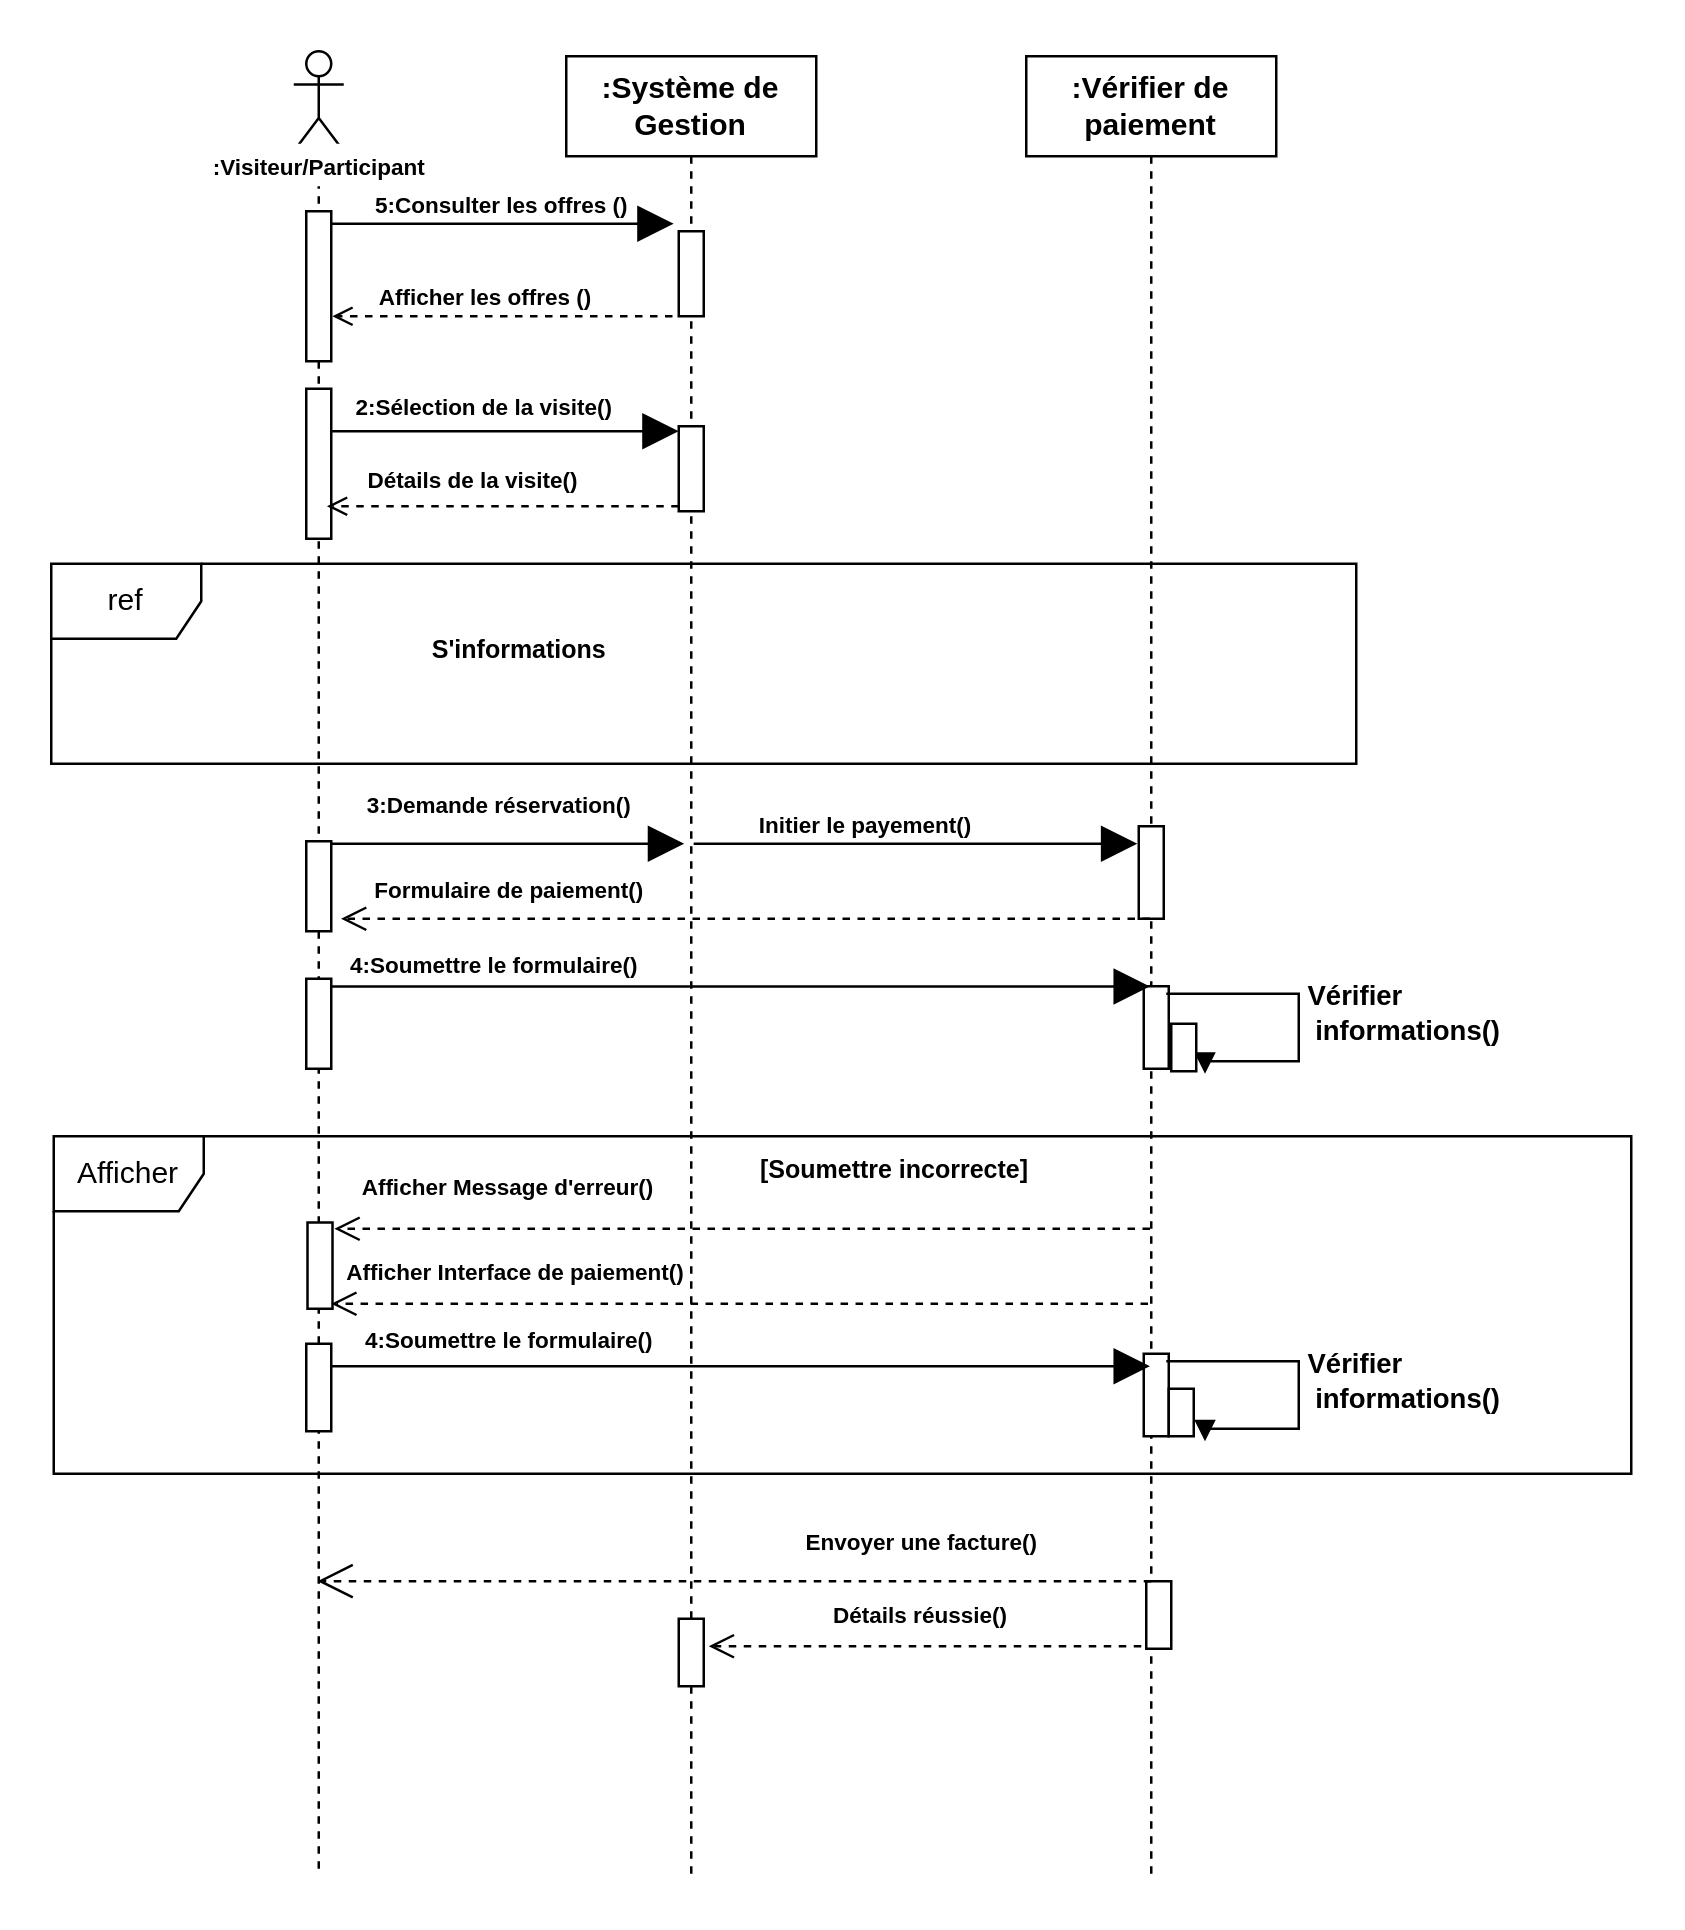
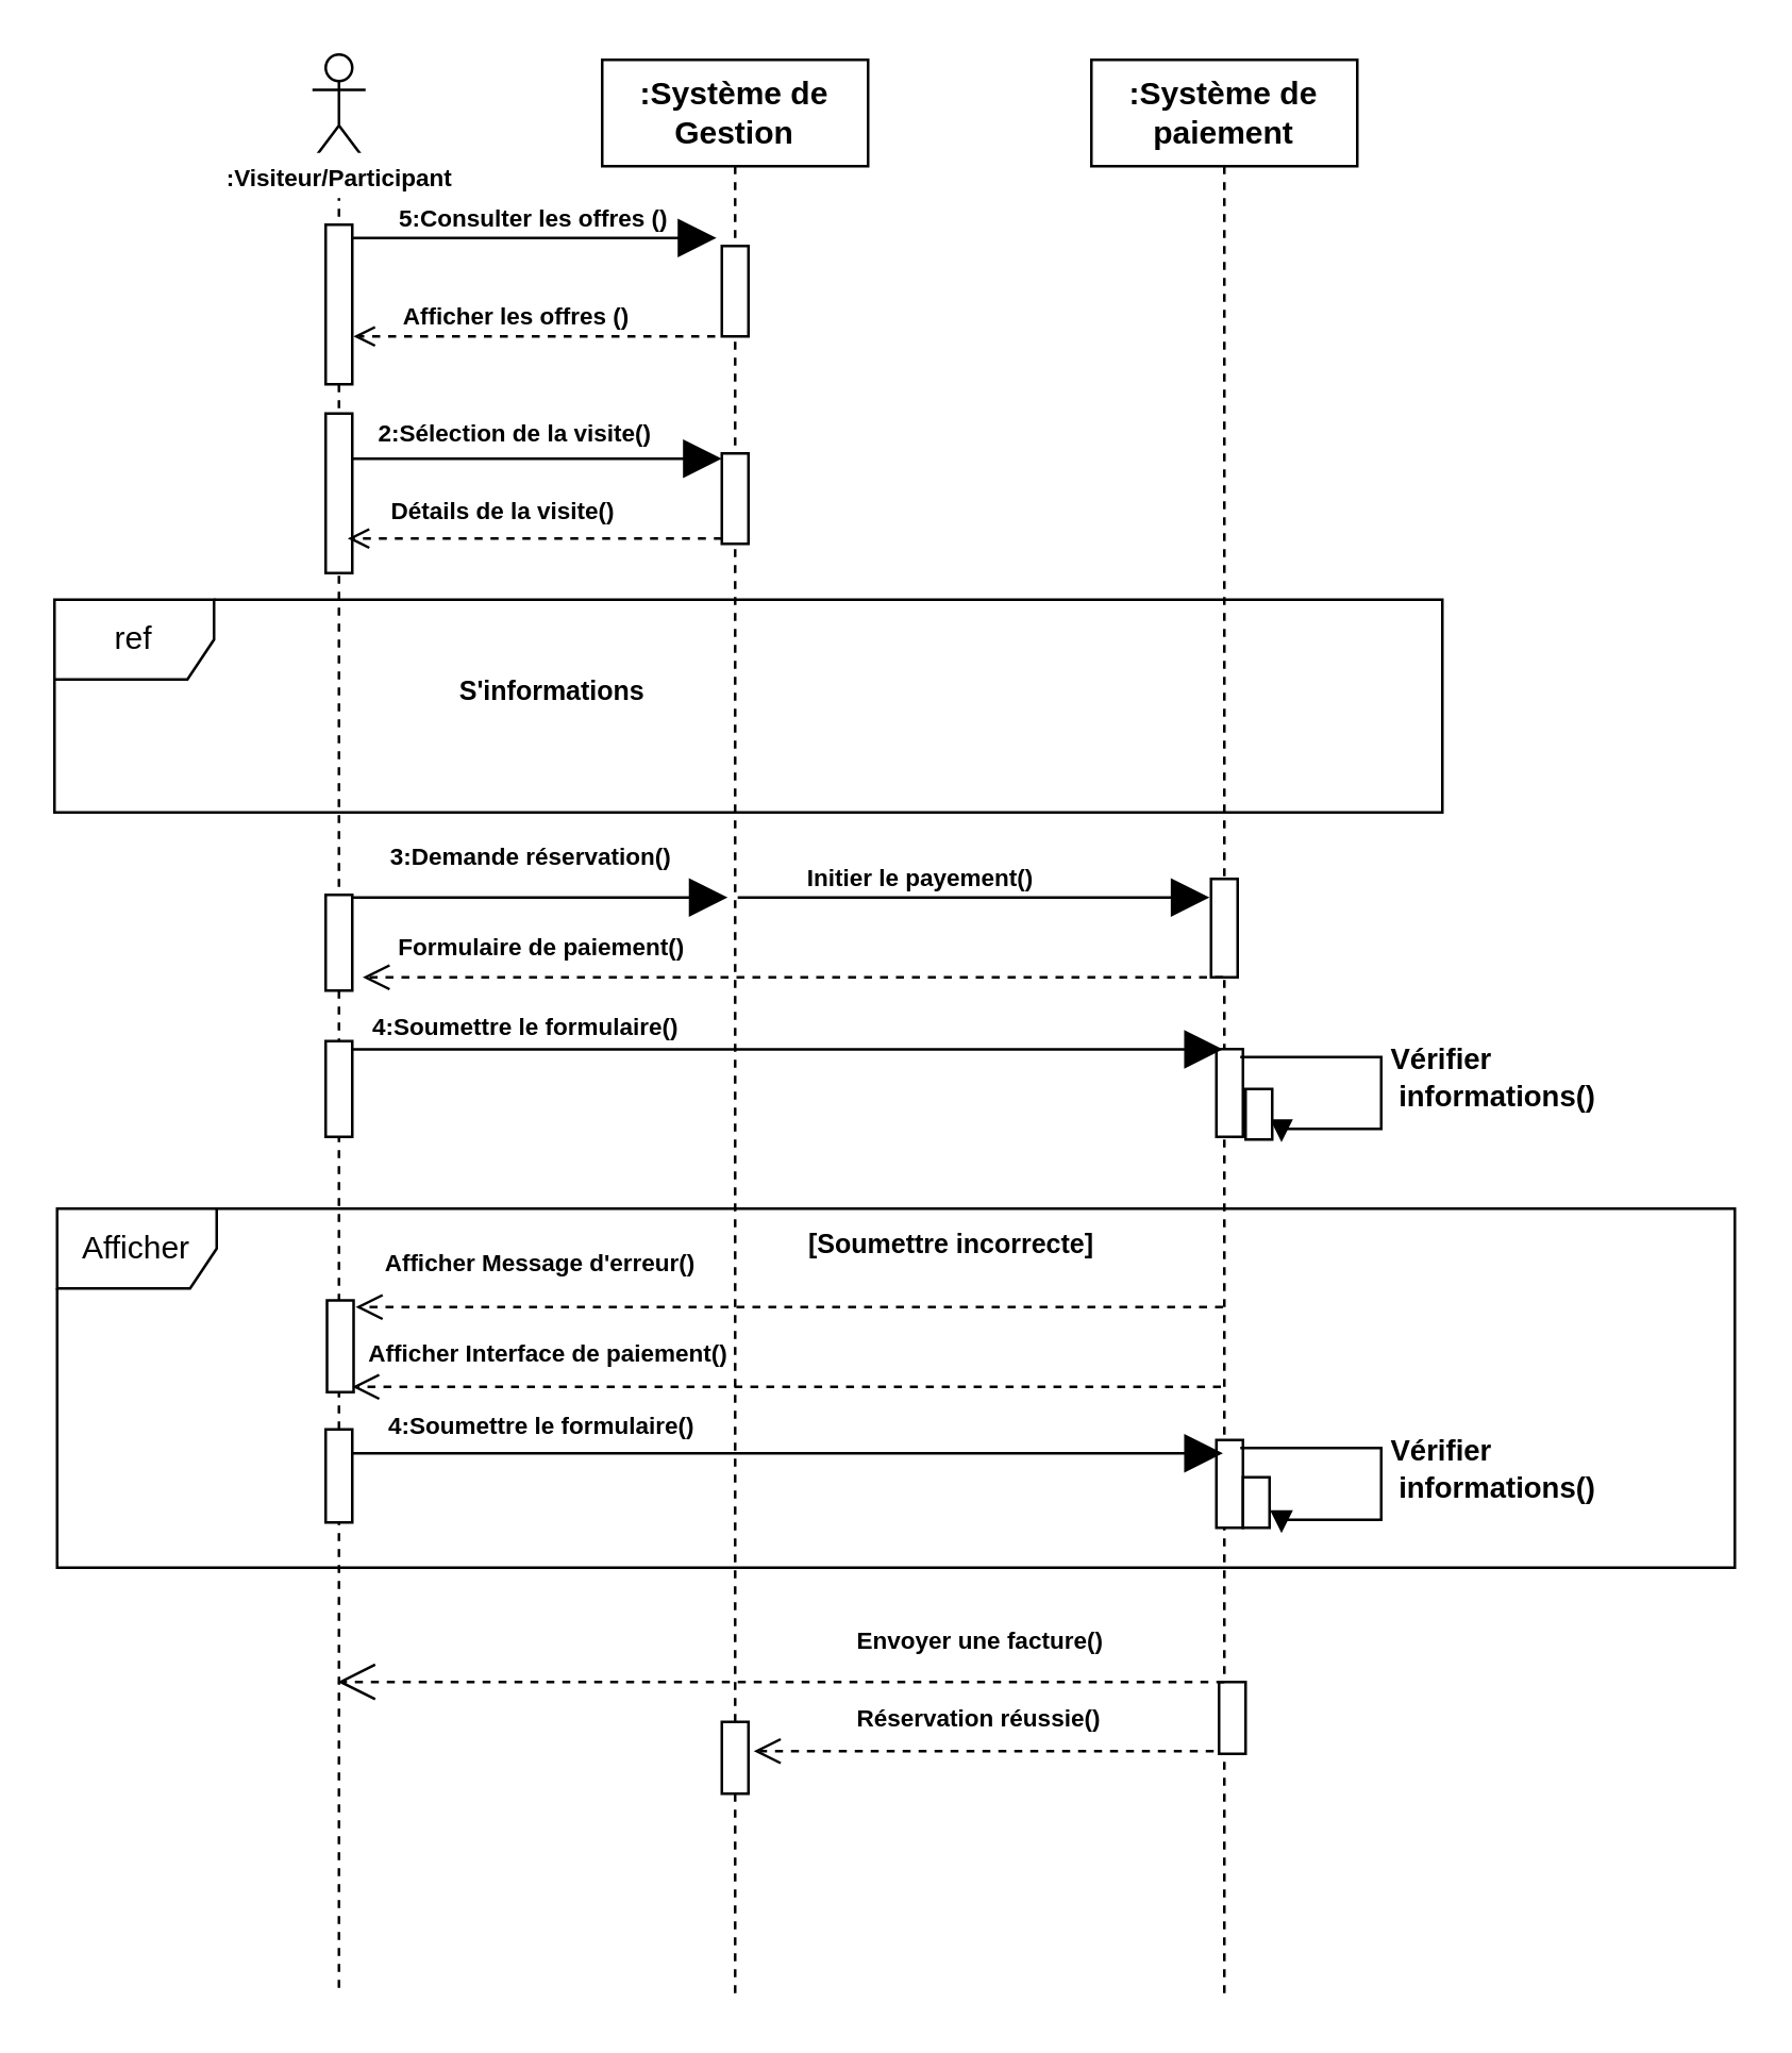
- <mxCell id="11" value="&lt;b&gt;:Vérifier de paiement&lt;/b&gt;" style="shape=umlLifeline;perimeter=lifelinePerimeter;whiteSpace=wrap;html=1;container=1;dropTarget=0;collapsible=0;recursiveResize=0;outlineConnect=0;portConstraint=eastwest;newEdgeStyle={&quot;curved&quot;:0,&quot;rounded&quot;:0};fillColor=light-dark(#FFFFFF,#FFFFFF);fontColor=light-dark(#000000,#000000);strokeColor=light-dark(#000000,#000000);" parent="1" vertex="1"><mxGeometry x="410" y="22" width="100" height="727" as="geometry" /></mxCell>
+ <mxCell id="11" value="&lt;b&gt;:Système de paiement&lt;/b&gt;" style="shape=umlLifeline;perimeter=lifelinePerimeter;whiteSpace=wrap;html=1;container=1;dropTarget=0;collapsible=0;recursiveResize=0;outlineConnect=0;portConstraint=eastwest;newEdgeStyle={&quot;curved&quot;:0,&quot;rounded&quot;:0};fillColor=light-dark(#FFFFFF,#FFFFFF);fontColor=light-dark(#000000,#000000);strokeColor=light-dark(#000000,#000000);" parent="1" vertex="1"><mxGeometry x="410" y="22" width="100" height="727" as="geometry" /></mxCell>
- <mxCell id="35" value="&lt;font style=&quot;color: light-dark(rgb(0, 0, 0), rgb(0, 0, 0)); font-size: 9px;&quot;&gt;&lt;b&gt;Détails réussie()&lt;/b&gt;&lt;/font&gt;" style="text;html=1;align=center;verticalAlign=middle;whiteSpace=wrap;rounded=0;" parent="1" vertex="1"><mxGeometry x="315" y="636" width="106.08" height="17" as="geometry" /></mxCell>
+ <mxCell id="35" value="&lt;font style=&quot;color: light-dark(rgb(0, 0, 0), rgb(0, 0, 0)); font-size: 9px;&quot;&gt;&lt;b&gt;Réservation réussie()&lt;/b&gt;&lt;/font&gt;" style="text;html=1;align=center;verticalAlign=middle;whiteSpace=wrap;rounded=0;" parent="1" vertex="1"><mxGeometry x="315" y="636" width="106.08" height="17" as="geometry" /></mxCell>
